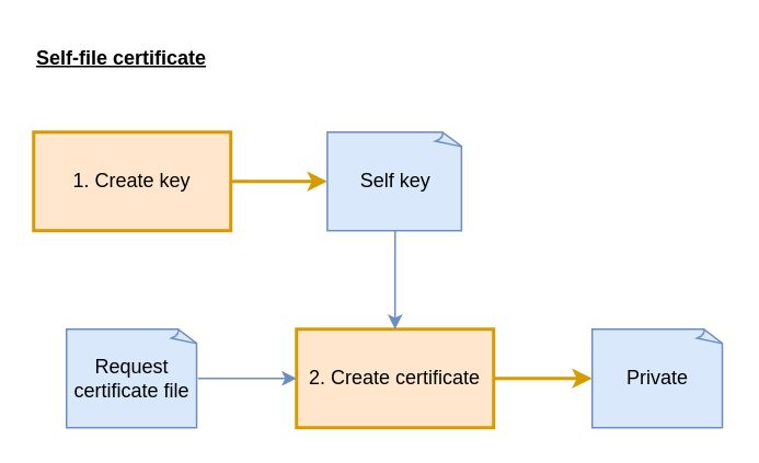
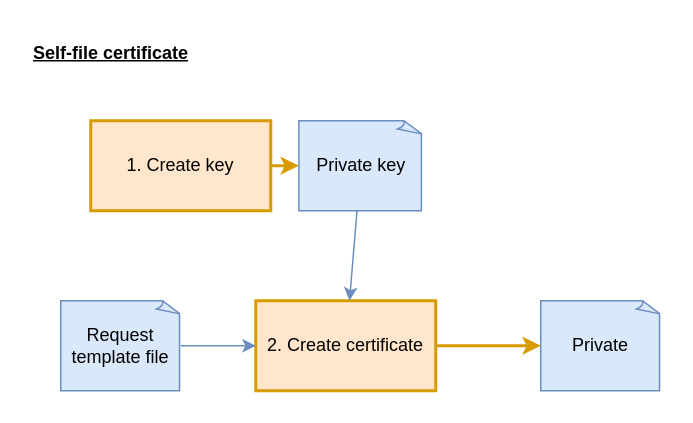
- <mxCell id="2" value="1. Create key" style="rounded=0;whiteSpace=wrap;html=1;fillColor=#ffe6cc;strokeColor=#d79b00;strokeWidth=2;" parent="1" vertex="1"><mxGeometry x="20" y="80" width="120" height="60" as="geometry" /></mxCell>
+ <mxCell id="2" value="1. Create key" style="rounded=0;whiteSpace=wrap;html=1;fillColor=#ffe6cc;strokeColor=#d79b00;strokeWidth=2;" parent="1" vertex="1"><mxGeometry x="60" y="80" width="120" height="60" as="geometry" /></mxCell>
- <mxCell id="3" value="Self key" style="whiteSpace=wrap;html=1;shape=mxgraph.basic.document;fillColor=#dae8fc;strokeColor=#6c8ebf;" parent="1" vertex="1"><mxGeometry x="198.75" y="80" width="82.5" height="60" as="geometry" /></mxCell>
+ <mxCell id="3" value="Private key" style="whiteSpace=wrap;html=1;shape=mxgraph.basic.document;fillColor=#dae8fc;strokeColor=#6c8ebf;" parent="1" vertex="1"><mxGeometry x="198.75" y="80" width="82.5" height="60" as="geometry" /></mxCell>
- <mxCell id="4" value="Request certificate file" style="whiteSpace=wrap;html=1;shape=mxgraph.basic.document;fillColor=#dae8fc;strokeColor=#6c8ebf;" parent="1" vertex="1"><mxGeometry x="40" y="200" width="80" height="60" as="geometry" /></mxCell>
+ <mxCell id="4" value="Request template file" style="whiteSpace=wrap;html=1;shape=mxgraph.basic.document;fillColor=#dae8fc;strokeColor=#6c8ebf;" parent="1" vertex="1"><mxGeometry x="40" y="200" width="80" height="60" as="geometry" /></mxCell>
- <mxCell id="5" value="2. Create certificate" style="rounded=0;whiteSpace=wrap;html=1;fillColor=#ffe6cc;strokeColor=#d79b00;strokeWidth=2;" parent="1" vertex="1"><mxGeometry x="180" y="200" width="120" height="60" as="geometry" /></mxCell>
+ <mxCell id="5" value="2. Create certificate" style="rounded=0;whiteSpace=wrap;html=1;fillColor=#ffe6cc;strokeColor=#d79b00;strokeWidth=2;" parent="1" vertex="1"><mxGeometry x="170" y="200" width="120" height="60" as="geometry" /></mxCell>
